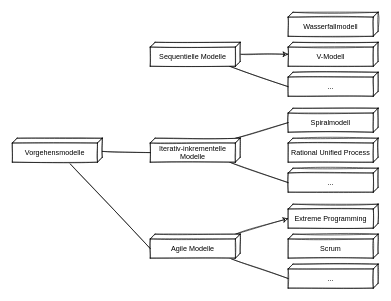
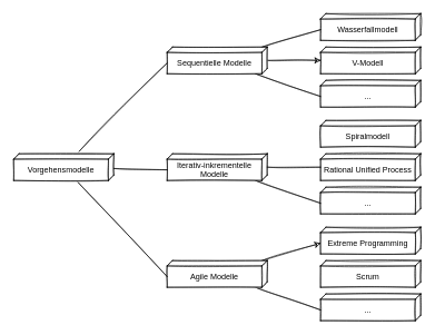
+ <mxCell id="14" style="edgeStyle=none;rounded=0;sketch=1;orthogonalLoop=1;jettySize=auto;html=1;entryX=0;entryY=0;entryDx=24;entryDy=150;entryPerimeter=0;shadow=0;endArrow=none;endFill=0;fontSize=12;" parent="1" source="17" target="2" edge="1"><mxGeometry relative="1" as="geometry" /></mxCell>
+ <mxCell id="23" style="edgeStyle=none;rounded=0;sketch=1;orthogonalLoop=1;jettySize=auto;html=1;entryX=0;entryY=0;entryDx=24;entryDy=150;entryPerimeter=0;shadow=0;endArrow=none;endFill=0;fontSize=12;" parent="1" source="24" target="17" edge="1"><mxGeometry relative="1" as="geometry" /></mxCell>
- <mxCell id="11" style="edgeStyle=none;rounded=0;sketch=1;orthogonalLoop=1;jettySize=auto;html=1;entryX=0;entryY=0;entryDx=24;entryDy=150;entryPerimeter=0;shadow=0;endArrow=none;endFill=0;fontSize=12;" parent="1" source="13" target="6" edge="1"><mxGeometry relative="1" as="geometry" /></mxCell>
+ <mxCell id="11" style="edgeStyle=none;rounded=0;sketch=1;orthogonalLoop=1;jettySize=auto;html=1;shadow=0;endArrow=none;endFill=0;fontSize=12;" parent="1" source="13" target="3" edge="1"><mxGeometry relative="1" as="geometry" /></mxCell>
